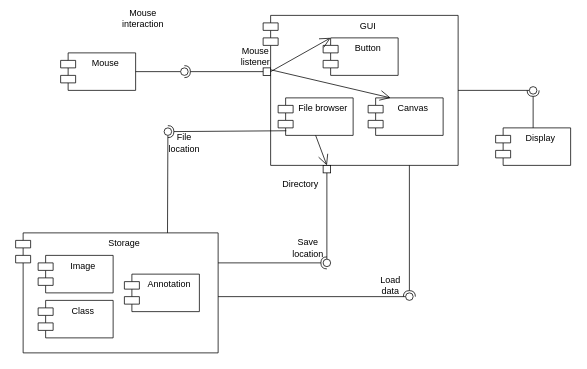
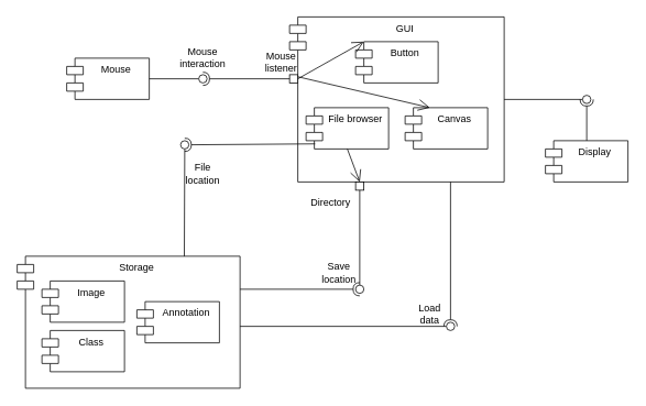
- <mxCell id="14" value="Mouse interaction" style="text;html=1;strokeColor=none;fillColor=none;align=center;verticalAlign=middle;whiteSpace=wrap;rounded=0;" parent="1" vertex="1"><mxGeometry x="170" y="14" width="40" height="20" as="geometry" /></mxCell>
+ <mxCell id="14" value="Mouse interaction" style="text;html=1;strokeColor=none;fillColor=none;align=center;verticalAlign=middle;whiteSpace=wrap;rounded=0;" parent="1" vertex="1"><mxGeometry x="225" y="59" width="40" height="20" as="geometry" /></mxCell>
- <mxCell id="29" value="File location" style="text;html=1;strokeColor=none;fillColor=none;align=center;verticalAlign=middle;whiteSpace=wrap;rounded=0;" parent="1" vertex="1"><mxGeometry x="225" y="180" width="40" height="20" as="geometry" /></mxCell>
+ <mxCell id="29" value="File location" style="text;html=1;strokeColor=none;fillColor=none;align=center;verticalAlign=middle;whiteSpace=wrap;rounded=0;" parent="1" vertex="1"><mxGeometry x="225" y="200" width="40" height="20" as="geometry" /></mxCell>
